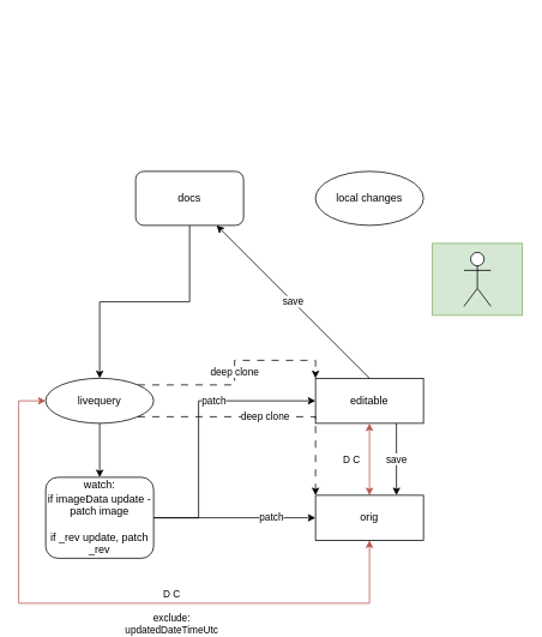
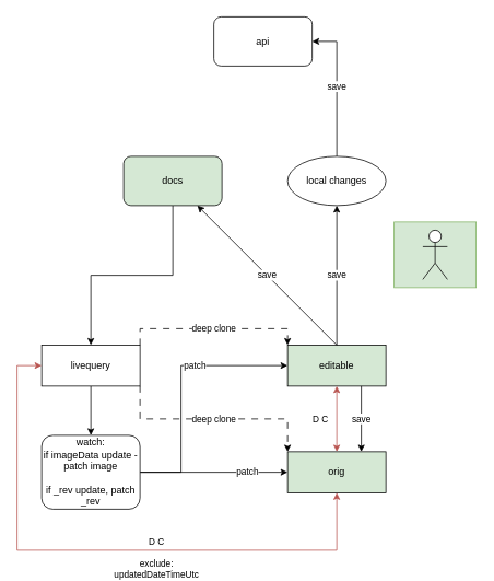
+ <mxCell id="11" value="api" style="rounded=1;whiteSpace=wrap;html=1;" vertex="1" parent="1"><mxGeometry x="260" y="20" width="120" height="60" as="geometry" /></mxCell>
+ <mxCell id="7" value="save" style="edgeStyle=orthogonalEdgeStyle;rounded=0;orthogonalLoop=1;jettySize=auto;html=1;exitX=0.5;exitY=0;exitDx=0;exitDy=0;entryX=1;entryY=0.5;entryDx=0;entryDy=0;" edge="1" parent="1" source="8" target="11"><mxGeometry relative="1" as="geometry" /></mxCell>
- <mxCell id="10" value="docs" style="rounded=1;whiteSpace=wrap;html=1;" vertex="1" parent="1"><mxGeometry x="150" y="190" width="120" height="60" as="geometry" /></mxCell>
+ <mxCell id="10" value="docs" style="rounded=1;whiteSpace=wrap;html=1;fillColor=#d5e8d4;" vertex="1" parent="1"><mxGeometry x="150" y="190" width="120" height="60" as="geometry" /></mxCell>
+ <mxCell id="12" value="save" style="endArrow=classic;html=1;rounded=0;entryX=0.5;entryY=1;entryDx=0;entryDy=0;exitX=0.5;exitY=0;exitDx=0;exitDy=0;" edge="1" parent="1" source="5" target="8"><mxGeometry width="50" height="50" relative="1" as="geometry"><mxPoint x="610" y="450" as="sourcePoint" /><mxPoint x="660" y="400" as="targetPoint" /></mxGeometry></mxCell>
- <mxCell id="4" value="livequery" style="ellipse;whiteSpace=wrap;html=1;" vertex="1" parent="1"><mxGeometry x="50" y="420" width="120" height="50" as="geometry" /></mxCell>
+ <mxCell id="4" value="livequery" style="rounded=0;whiteSpace=wrap;html=1;" vertex="1" parent="1"><mxGeometry x="50" y="420" width="120" height="50" as="geometry" /></mxCell>
- <mxCell id="5" value="editable" style="rounded=0;whiteSpace=wrap;html=1;" vertex="1" parent="1"><mxGeometry x="350" y="420" width="120" height="50" as="geometry" /></mxCell>
+ <mxCell id="5" value="editable" style="rounded=0;whiteSpace=wrap;html=1;fillColor=#d5e8d4;" vertex="1" parent="1"><mxGeometry x="350" y="420" width="120" height="50" as="geometry" /></mxCell>
- <mxCell id="14" value="orig" style="rounded=0;whiteSpace=wrap;html=1;" vertex="1" parent="1"><mxGeometry x="350" y="550" width="120" height="50" as="geometry" /></mxCell>
+ <mxCell id="14" value="orig" style="rounded=0;whiteSpace=wrap;html=1;fillColor=#d5e8d4;" vertex="1" parent="1"><mxGeometry x="350" y="550" width="120" height="50" as="geometry" /></mxCell>
